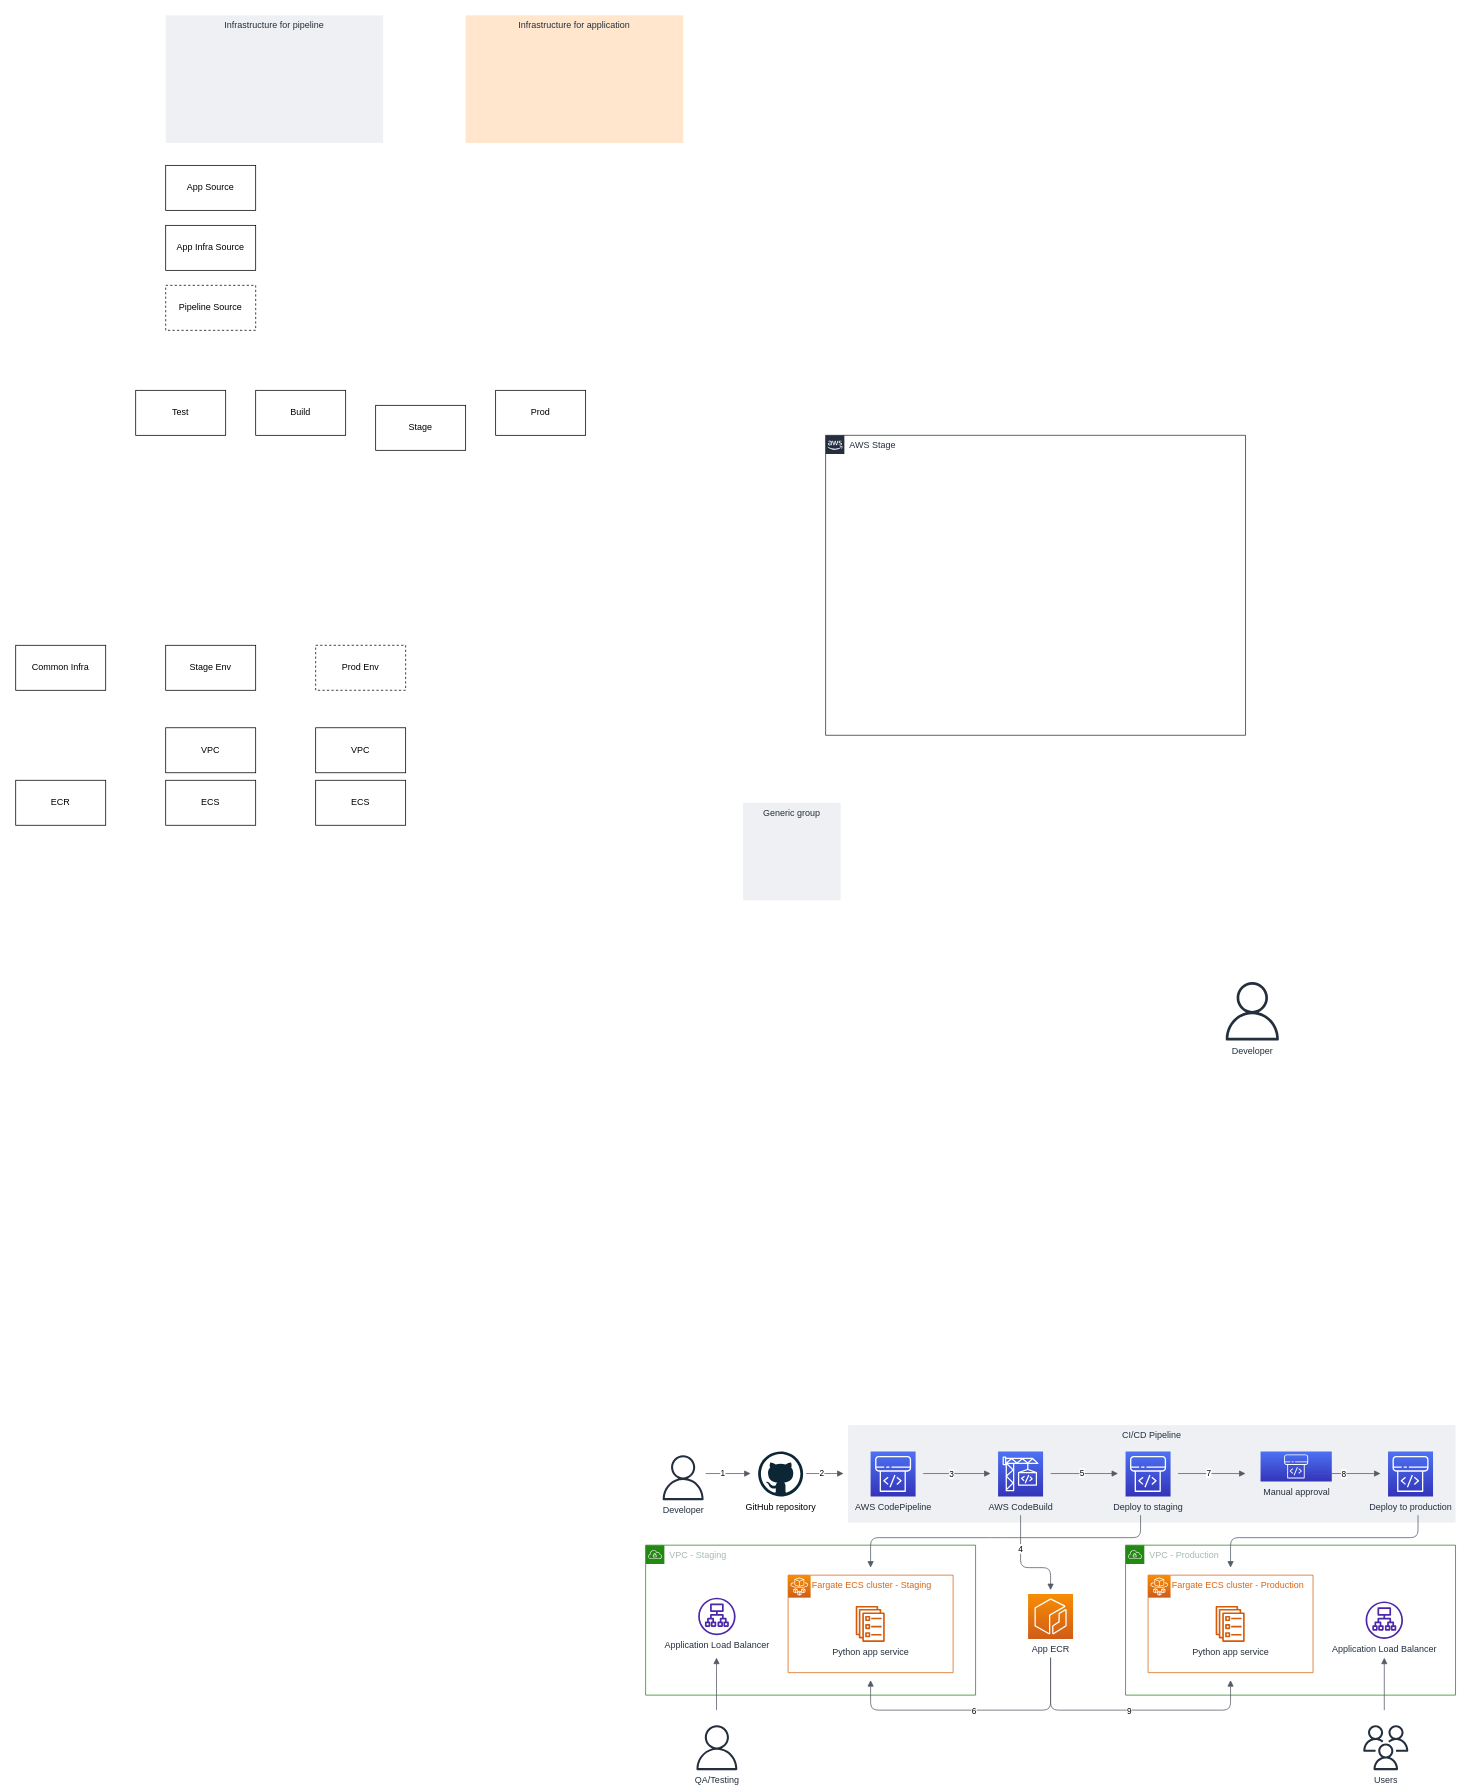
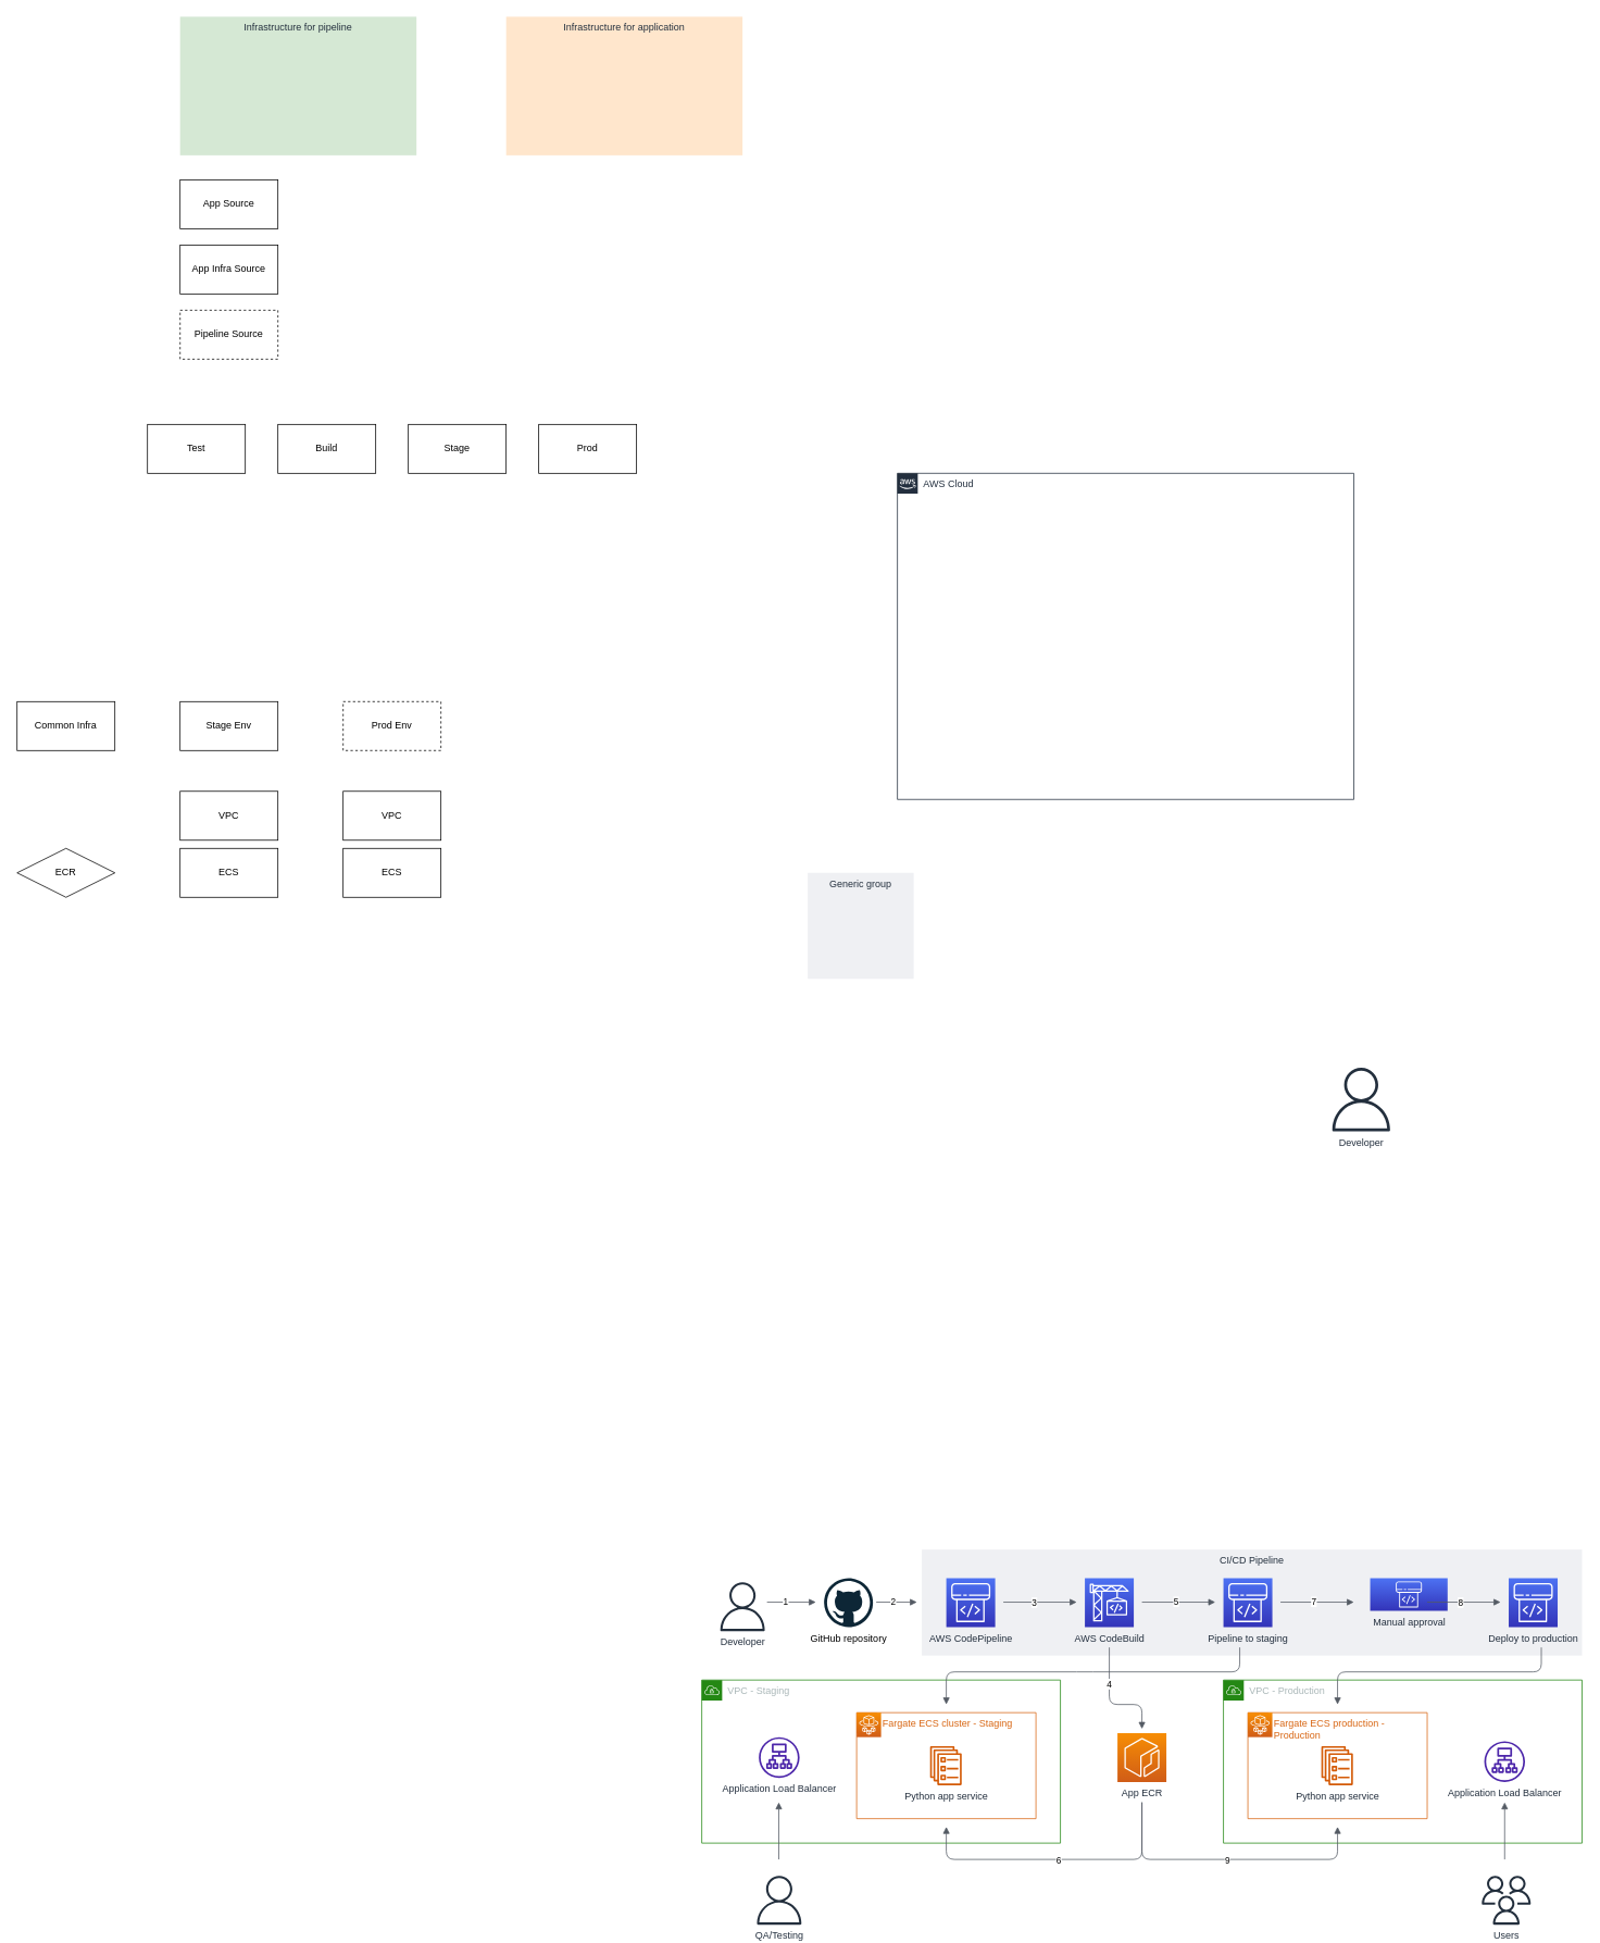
- <mxCell id="23" value="Infrastructure for pipeline" style="fillColor=#EFF0F3;strokeColor=none;dashed=0;verticalAlign=top;fontStyle=0;fontColor=#232F3D;" parent="1" vertex="1"><mxGeometry x="220" y="20" width="290" height="170" as="geometry" /></mxCell>
+ <mxCell id="23" value="Infrastructure for pipeline" style="fillColor=#d5e8d4;strokeColor=none;dashed=0;verticalAlign=top;fontStyle=0;fontColor=#232F3D;" parent="1" vertex="1"><mxGeometry x="220" y="20" width="290" height="170" as="geometry" /></mxCell>
- <mxCell id="4" value="Stage" style="rounded=0;whiteSpace=wrap;html=1;" parent="1" vertex="1"><mxGeometry x="500" y="540" width="120" height="60" as="geometry" /></mxCell>
+ <mxCell id="4" value="Stage" style="rounded=0;whiteSpace=wrap;html=1;" parent="1" vertex="1"><mxGeometry x="500" y="520" width="120" height="60" as="geometry" /></mxCell>
- <mxCell id="14" value="AWS Stage" style="points=[[0,0],[0.25,0],[0.5,0],[0.75,0],[1,0],[1,0.25],[1,0.5],[1,0.75],[1,1],[0.75,1],[0.5,1],[0.25,1],[0,1],[0,0.75],[0,0.5],[0,0.25]];outlineConnect=0;gradientColor=none;html=1;whiteSpace=wrap;fontSize=12;fontStyle=0;container=1;pointerEvents=0;collapsible=0;recursiveResize=0;shape=mxgraph.aws4.group;grIcon=mxgraph.aws4.group_aws_cloud_alt;strokeColor=#232F3E;fillColor=none;verticalAlign=top;align=left;spacingLeft=30;fontColor=#232F3E;dashed=0;" parent="1" vertex="1"><mxGeometry x="1100" y="580" width="560" height="400" as="geometry" /></mxCell>
+ <mxCell id="14" value="AWS Cloud" style="points=[[0,0],[0.25,0],[0.5,0],[0.75,0],[1,0],[1,0.25],[1,0.5],[1,0.75],[1,1],[0.75,1],[0.5,1],[0.25,1],[0,1],[0,0.75],[0,0.5],[0,0.25]];outlineConnect=0;gradientColor=none;html=1;whiteSpace=wrap;fontSize=12;fontStyle=0;container=1;pointerEvents=0;collapsible=0;recursiveResize=0;shape=mxgraph.aws4.group;grIcon=mxgraph.aws4.group_aws_cloud_alt;strokeColor=#232F3E;fillColor=none;verticalAlign=top;align=left;spacingLeft=30;fontColor=#232F3E;dashed=0;" parent="1" vertex="1"><mxGeometry x="1100" y="580" width="560" height="400" as="geometry" /></mxCell>
- <mxCell id="9" value="ECR" style="rounded=0;whiteSpace=wrap;html=1;" parent="1" vertex="1"><mxGeometry x="20" y="1040" width="120" height="60" as="geometry" /></mxCell>
+ <mxCell id="9" value="ECR" style="rhombus;whiteSpace=wrap;html=1;" parent="1" vertex="1"><mxGeometry x="20" y="1040" width="120" height="60" as="geometry" /></mxCell>
- <mxCell id="45" value="Deploy to staging" style="sketch=0;points=[[0,0,0],[0.25,0,0],[0.5,0,0],[0.75,0,0],[1,0,0],[0,1,0],[0.25,1,0],[0.5,1,0],[0.75,1,0],[1,1,0],[0,0.25,0],[0,0.5,0],[0,0.75,0],[1,0.25,0],[1,0.5,0],[1,0.75,0]];outlineConnect=0;fontColor=#232F3E;gradientColor=#4D72F3;gradientDirection=north;fillColor=#3334B9;strokeColor=#ffffff;dashed=0;verticalLabelPosition=bottom;verticalAlign=top;align=center;html=1;fontSize=12;fontStyle=0;aspect=fixed;shape=mxgraph.aws4.resourceIcon;resIcon=mxgraph.aws4.codepipeline;" vertex="1" parent="40"><mxGeometry x="370" y="35" width="60" height="60" as="geometry" /></mxCell>
+ <mxCell id="45" value="Pipeline to staging" style="sketch=0;points=[[0,0,0],[0.25,0,0],[0.5,0,0],[0.75,0,0],[1,0,0],[0,1,0],[0.25,1,0],[0.5,1,0],[0.75,1,0],[1,1,0],[0,0.25,0],[0,0.5,0],[0,0.75,0],[1,0.25,0],[1,0.5,0],[1,0.75,0]];outlineConnect=0;fontColor=#232F3E;gradientColor=#4D72F3;gradientDirection=north;fillColor=#3334B9;strokeColor=#ffffff;dashed=0;verticalLabelPosition=bottom;verticalAlign=top;align=center;html=1;fontSize=12;fontStyle=0;aspect=fixed;shape=mxgraph.aws4.resourceIcon;resIcon=mxgraph.aws4.codepipeline;" vertex="1" parent="40"><mxGeometry x="370" y="35" width="60" height="60" as="geometry" /></mxCell>
- <mxCell id="32" value="Fargate ECS cluster - Production" style="points=[[0,0],[0.25,0],[0.5,0],[0.75,0],[1,0],[1,0.25],[1,0.5],[1,0.75],[1,1],[0.75,1],[0.5,1],[0.25,1],[0,1],[0,0.75],[0,0.5],[0,0.25]];outlineConnect=0;gradientColor=none;html=1;whiteSpace=wrap;fontSize=12;fontStyle=0;container=1;pointerEvents=0;collapsible=0;recursiveResize=0;shape=mxgraph.aws4.group;grIcon=mxgraph.aws4.group_ec2_instance_contents;strokeColor=#D86613;fillColor=none;verticalAlign=top;align=left;spacingLeft=30;fontColor=#D86613;dashed=0;" vertex="1" parent="31"><mxGeometry x="30" y="40" width="220" height="130" as="geometry" /></mxCell>
+ <mxCell id="32" value="Fargate ECS production - Production" style="points=[[0,0],[0.25,0],[0.5,0],[0.75,0],[1,0],[1,0.25],[1,0.5],[1,0.75],[1,1],[0.75,1],[0.5,1],[0.25,1],[0,1],[0,0.75],[0,0.5],[0,0.25]];outlineConnect=0;gradientColor=none;html=1;whiteSpace=wrap;fontSize=12;fontStyle=0;container=1;pointerEvents=0;collapsible=0;recursiveResize=0;shape=mxgraph.aws4.group;grIcon=mxgraph.aws4.group_ec2_instance_contents;strokeColor=#D86613;fillColor=none;verticalAlign=top;align=left;spacingLeft=30;fontColor=#D86613;dashed=0;" vertex="1" parent="31"><mxGeometry x="30" y="40" width="220" height="130" as="geometry" /></mxCell>
